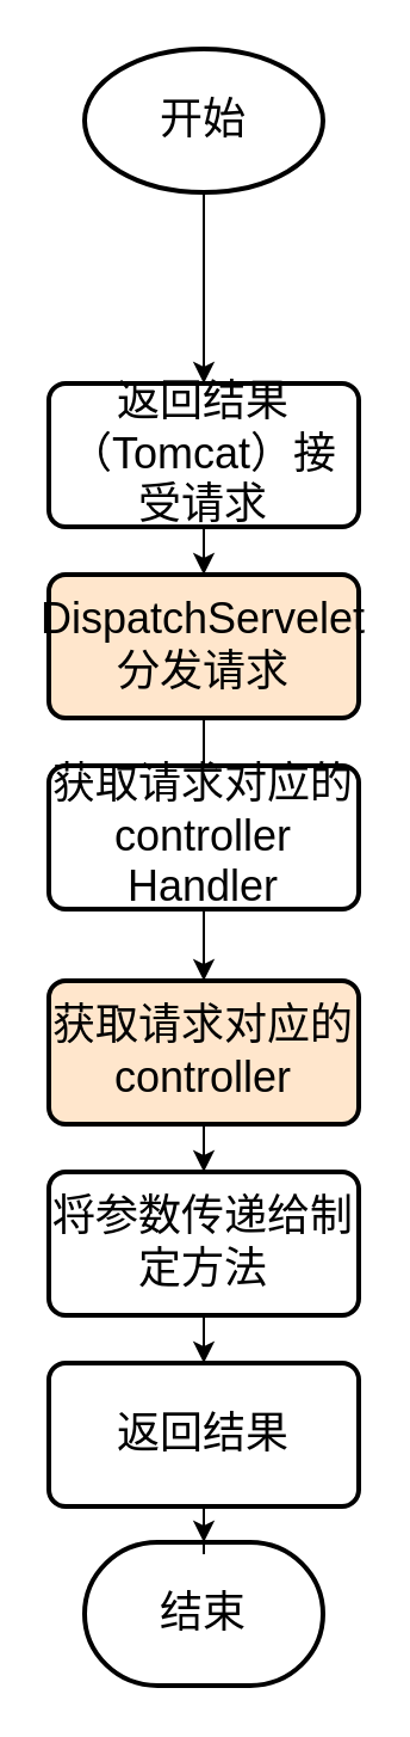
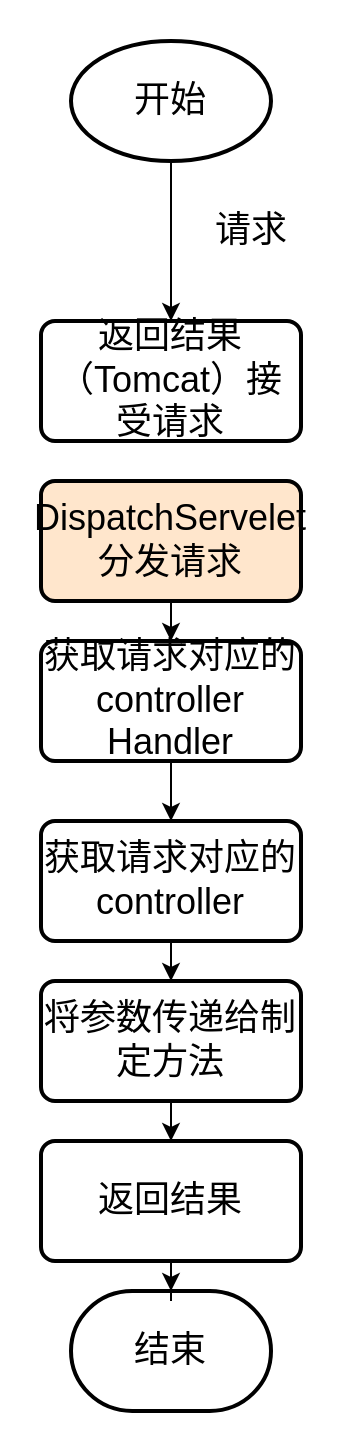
+ <mxCell id="17" value="请求" style="text;html=1;resizable=0;autosize=1;align=center;verticalAlign=middle;points=[];fillColor=none;strokeColor=none;rounded=0;fontSize=18;" vertex="1" parent="1"><mxGeometry x="100" y="100" width="50" height="30" as="geometry" /></mxCell>
- <mxCell id="5" value="" style="edgeStyle=orthogonalEdgeStyle;rounded=0;orthogonalLoop=1;jettySize=auto;html=1;fontSize=18;" edge="1" parent="1" source="6" target="8"><mxGeometry relative="1" as="geometry" /></mxCell>
- <mxCell id="7" value="" style="edgeStyle=orthogonalEdgeStyle;rounded=0;orthogonalLoop=1;jettySize=auto;html=1;fontSize=18;endArrow=none;" edge="1" parent="1" source="8" target="10"><mxGeometry relative="1" as="geometry" /></mxCell>
+ <mxCell id="7" value="" style="edgeStyle=orthogonalEdgeStyle;rounded=0;orthogonalLoop=1;jettySize=auto;html=1;fontSize=18;" edge="1" parent="1" source="8" target="10"><mxGeometry relative="1" as="geometry" /></mxCell>
- <mxCell id="12" value="获取请求对应的controller" style="rounded=1;whiteSpace=wrap;html=1;absoluteArcSize=1;arcSize=14;strokeWidth=2;fontSize=18;fillColor=#ffe6cc;" vertex="1" parent="1"><mxGeometry x="20" y="410" width="130" height="60" as="geometry" /></mxCell>
+ <mxCell id="12" value="获取请求对应的controller" style="rounded=1;whiteSpace=wrap;html=1;absoluteArcSize=1;arcSize=14;strokeWidth=2;fontSize=18;" vertex="1" parent="1"><mxGeometry x="20" y="410" width="130" height="60" as="geometry" /></mxCell>
